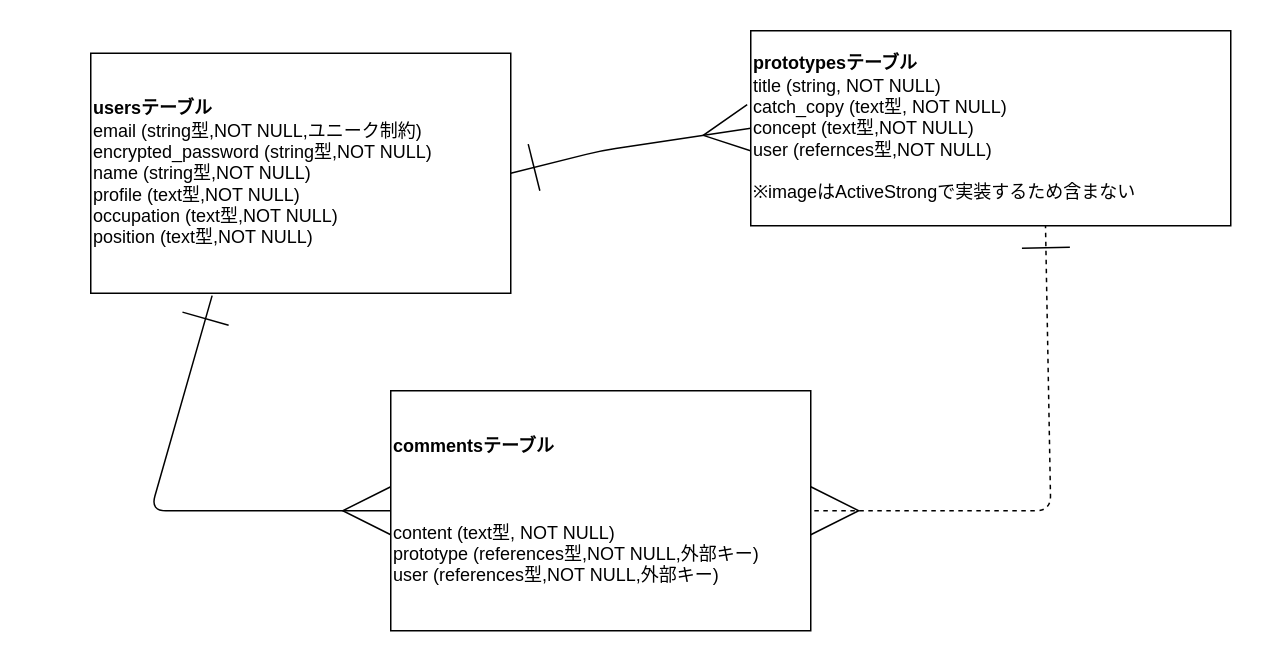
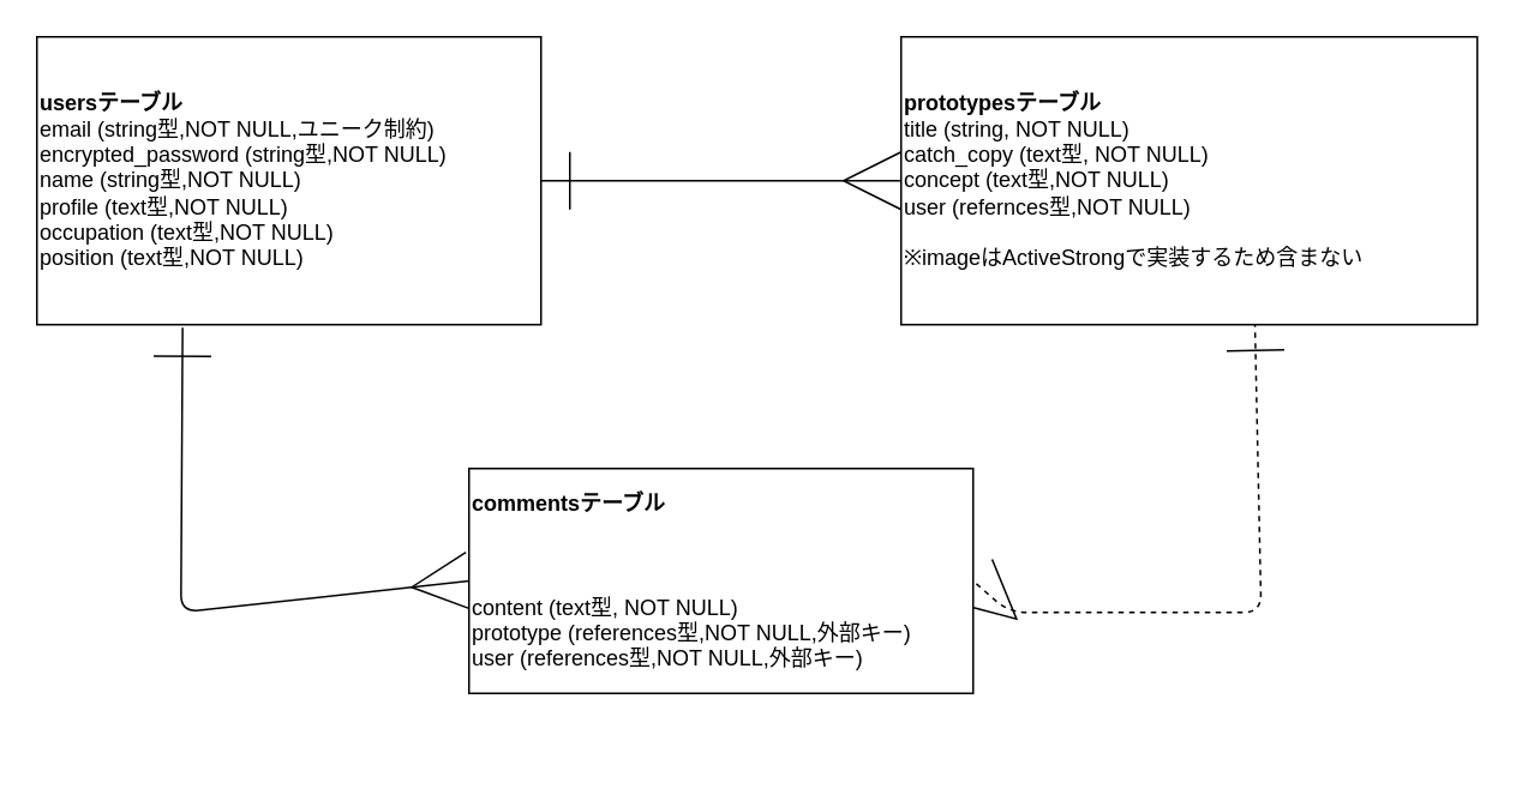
- <mxCell id="6" value="&lt;b&gt;prototypesテーブル&lt;/b&gt;&lt;br&gt;title (string, NOT NULL)&lt;br&gt;&lt;div&gt;catch_copy (text型, NOT NULL)&lt;/div&gt;&lt;div&gt;concept (text型,NOT NULL)&lt;/div&gt;&lt;div&gt;user (refernces型,NOT NULL)&lt;/div&gt;&lt;div&gt;&lt;br&gt;&lt;/div&gt;&lt;div&gt;※imageはActiveStrongで実装するため含まない&lt;/div&gt;" style="whiteSpace=wrap;html=1;align=left;" parent="1" vertex="1"><mxGeometry x="500" y="20" width="320" height="130" as="geometry" /></mxCell>
+ <mxCell id="6" value="&lt;b&gt;prototypesテーブル&lt;/b&gt;&lt;br&gt;title (string, NOT NULL)&lt;br&gt;&lt;div&gt;catch_copy (text型, NOT NULL)&lt;/div&gt;&lt;div&gt;concept (text型,NOT NULL)&lt;/div&gt;&lt;div&gt;user (refernces型,NOT NULL)&lt;/div&gt;&lt;div&gt;&lt;br&gt;&lt;/div&gt;&lt;div&gt;※imageはActiveStrongで実装するため含まない&lt;/div&gt;" style="whiteSpace=wrap;html=1;align=left;" parent="1" vertex="1"><mxGeometry x="500" y="20" width="320" height="160" as="geometry" /></mxCell>
- <mxCell id="4" value="&lt;b&gt;usersテーブル&lt;/b&gt;&lt;br&gt;email (string型,NOT NULL,ユニーク制約)&lt;br&gt;encrypted_password (string型,NOT NULL)&lt;br&gt;name (string型,NOT NULL)&lt;br&gt;profile (text型,NOT NULL)&lt;br&gt;occupation (text型,NOT NULL)&lt;br&gt;position (text型,NOT NULL)" style="whiteSpace=wrap;html=1;align=left;" parent="1" vertex="1"><mxGeometry x="60" y="35" width="280" height="160" as="geometry" /></mxCell>
+ <mxCell id="4" value="&lt;b&gt;usersテーブル&lt;/b&gt;&lt;br&gt;email (string型,NOT NULL,ユニーク制約)&lt;br&gt;encrypted_password (string型,NOT NULL)&lt;br&gt;name (string型,NOT NULL)&lt;br&gt;profile (text型,NOT NULL)&lt;br&gt;occupation (text型,NOT NULL)&lt;br&gt;position (text型,NOT NULL)" style="whiteSpace=wrap;html=1;align=left;" parent="1" vertex="1"><mxGeometry x="20" y="20" width="280" height="160" as="geometry" /></mxCell>
- <mxCell id="7" value="&lt;span style=&quot;&quot;&gt;&lt;b&gt;commentsテーブル&lt;/b&gt;&lt;/span&gt;&lt;br style=&quot;&quot;&gt;&lt;br style=&quot;&quot;&gt;&lt;br style=&quot;&quot;&gt;&lt;br style=&quot;&quot;&gt;&lt;span style=&quot;&quot;&gt;content (text型, NOT NULL)&lt;/span&gt;&lt;br style=&quot;&quot;&gt;&lt;span style=&quot;&quot;&gt;prototype (references型,NOT NULL,外部キー)&lt;/span&gt;&lt;br style=&quot;&quot;&gt;&lt;span style=&quot;&quot;&gt;user (references型,NOT NULL,外部キー)&lt;/span&gt;" style="whiteSpace=wrap;html=1;align=left;" parent="1" vertex="1"><mxGeometry x="260" y="260" width="280" height="160" as="geometry" /></mxCell>
+ <mxCell id="7" value="&lt;span style=&quot;&quot;&gt;&lt;b&gt;commentsテーブル&lt;/b&gt;&lt;/span&gt;&lt;br style=&quot;&quot;&gt;&lt;br style=&quot;&quot;&gt;&lt;br style=&quot;&quot;&gt;&lt;br style=&quot;&quot;&gt;&lt;span style=&quot;&quot;&gt;content (text型, NOT NULL)&lt;/span&gt;&lt;br style=&quot;&quot;&gt;&lt;span style=&quot;&quot;&gt;prototype (references型,NOT NULL,外部キー)&lt;/span&gt;&lt;br style=&quot;&quot;&gt;&lt;span style=&quot;&quot;&gt;user (references型,NOT NULL,外部キー)&lt;/span&gt;" style="whiteSpace=wrap;html=1;align=left;" parent="1" vertex="1"><mxGeometry x="260" y="260" width="280" height="125" as="geometry" /></mxCell>
